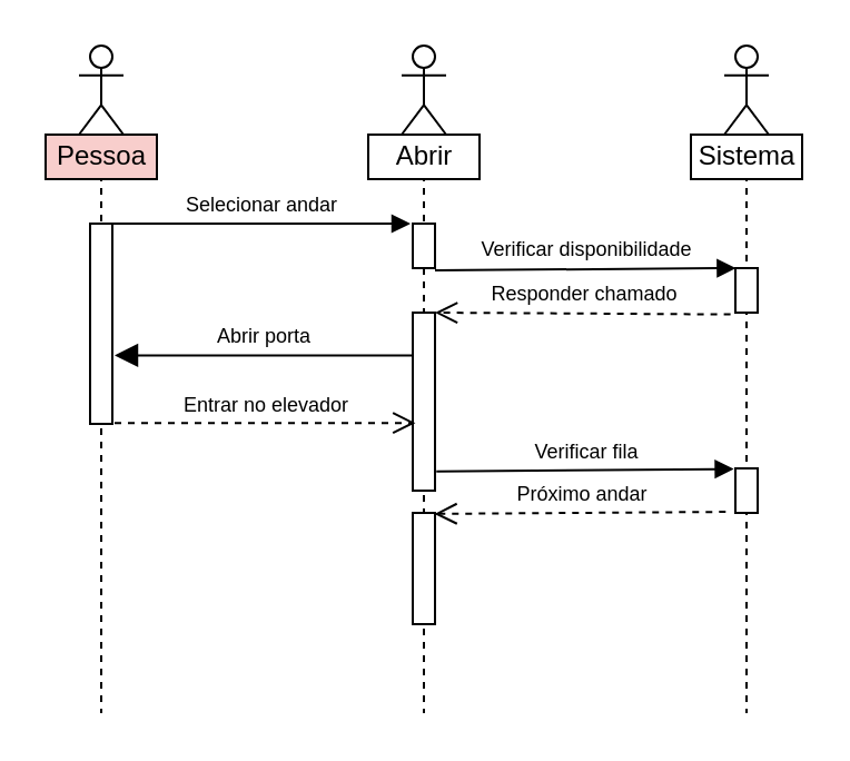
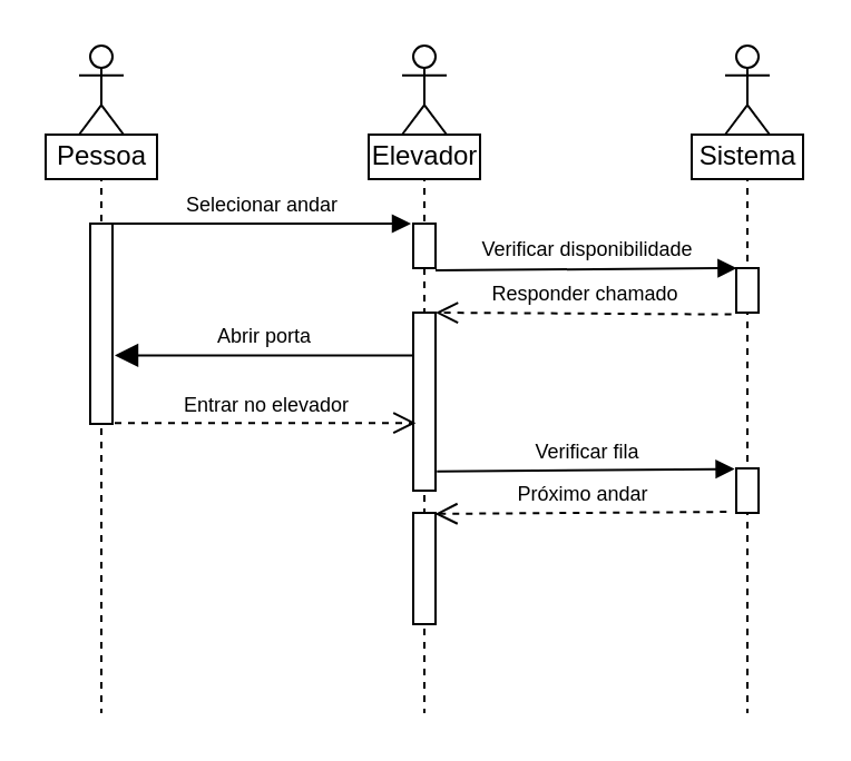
- <mxCell id="4" value="Pessoa" style="html=1;fillColor=#f8cecc;" vertex="1" parent="2"><mxGeometry x="-15" y="40" width="50" height="20" as="geometry" /></mxCell>
+ <mxCell id="4" value="Pessoa" style="html=1;" vertex="1" parent="2"><mxGeometry x="-15" y="40" width="50" height="20" as="geometry" /></mxCell>
- <mxCell id="10" value="Abrir" style="html=1;" vertex="1" parent="9"><mxGeometry x="-15" y="40" width="50" height="20" as="geometry" /></mxCell>
+ <mxCell id="10" value="Elevador" style="html=1;" vertex="1" parent="9"><mxGeometry x="-15" y="40" width="50" height="20" as="geometry" /></mxCell>
